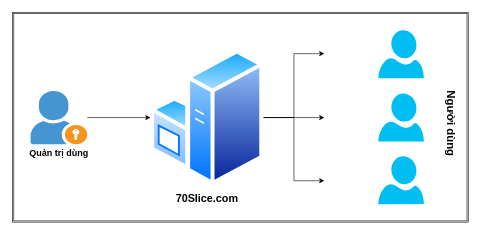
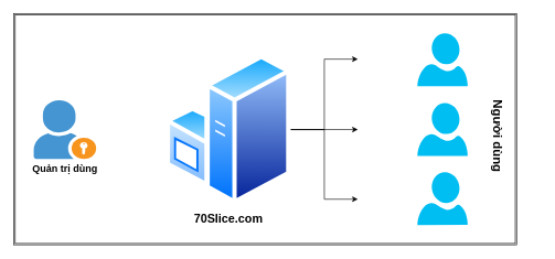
- <mxCell id="7" value="" style="endArrow=classic;html=1;rounded=0;" edge="1" parent="1" source="2" target="6"><mxGeometry width="50" height="50" relative="1" as="geometry"><mxPoint x="340" y="290" as="sourcePoint" /><mxPoint x="390" y="240" as="targetPoint" /></mxGeometry></mxCell>
